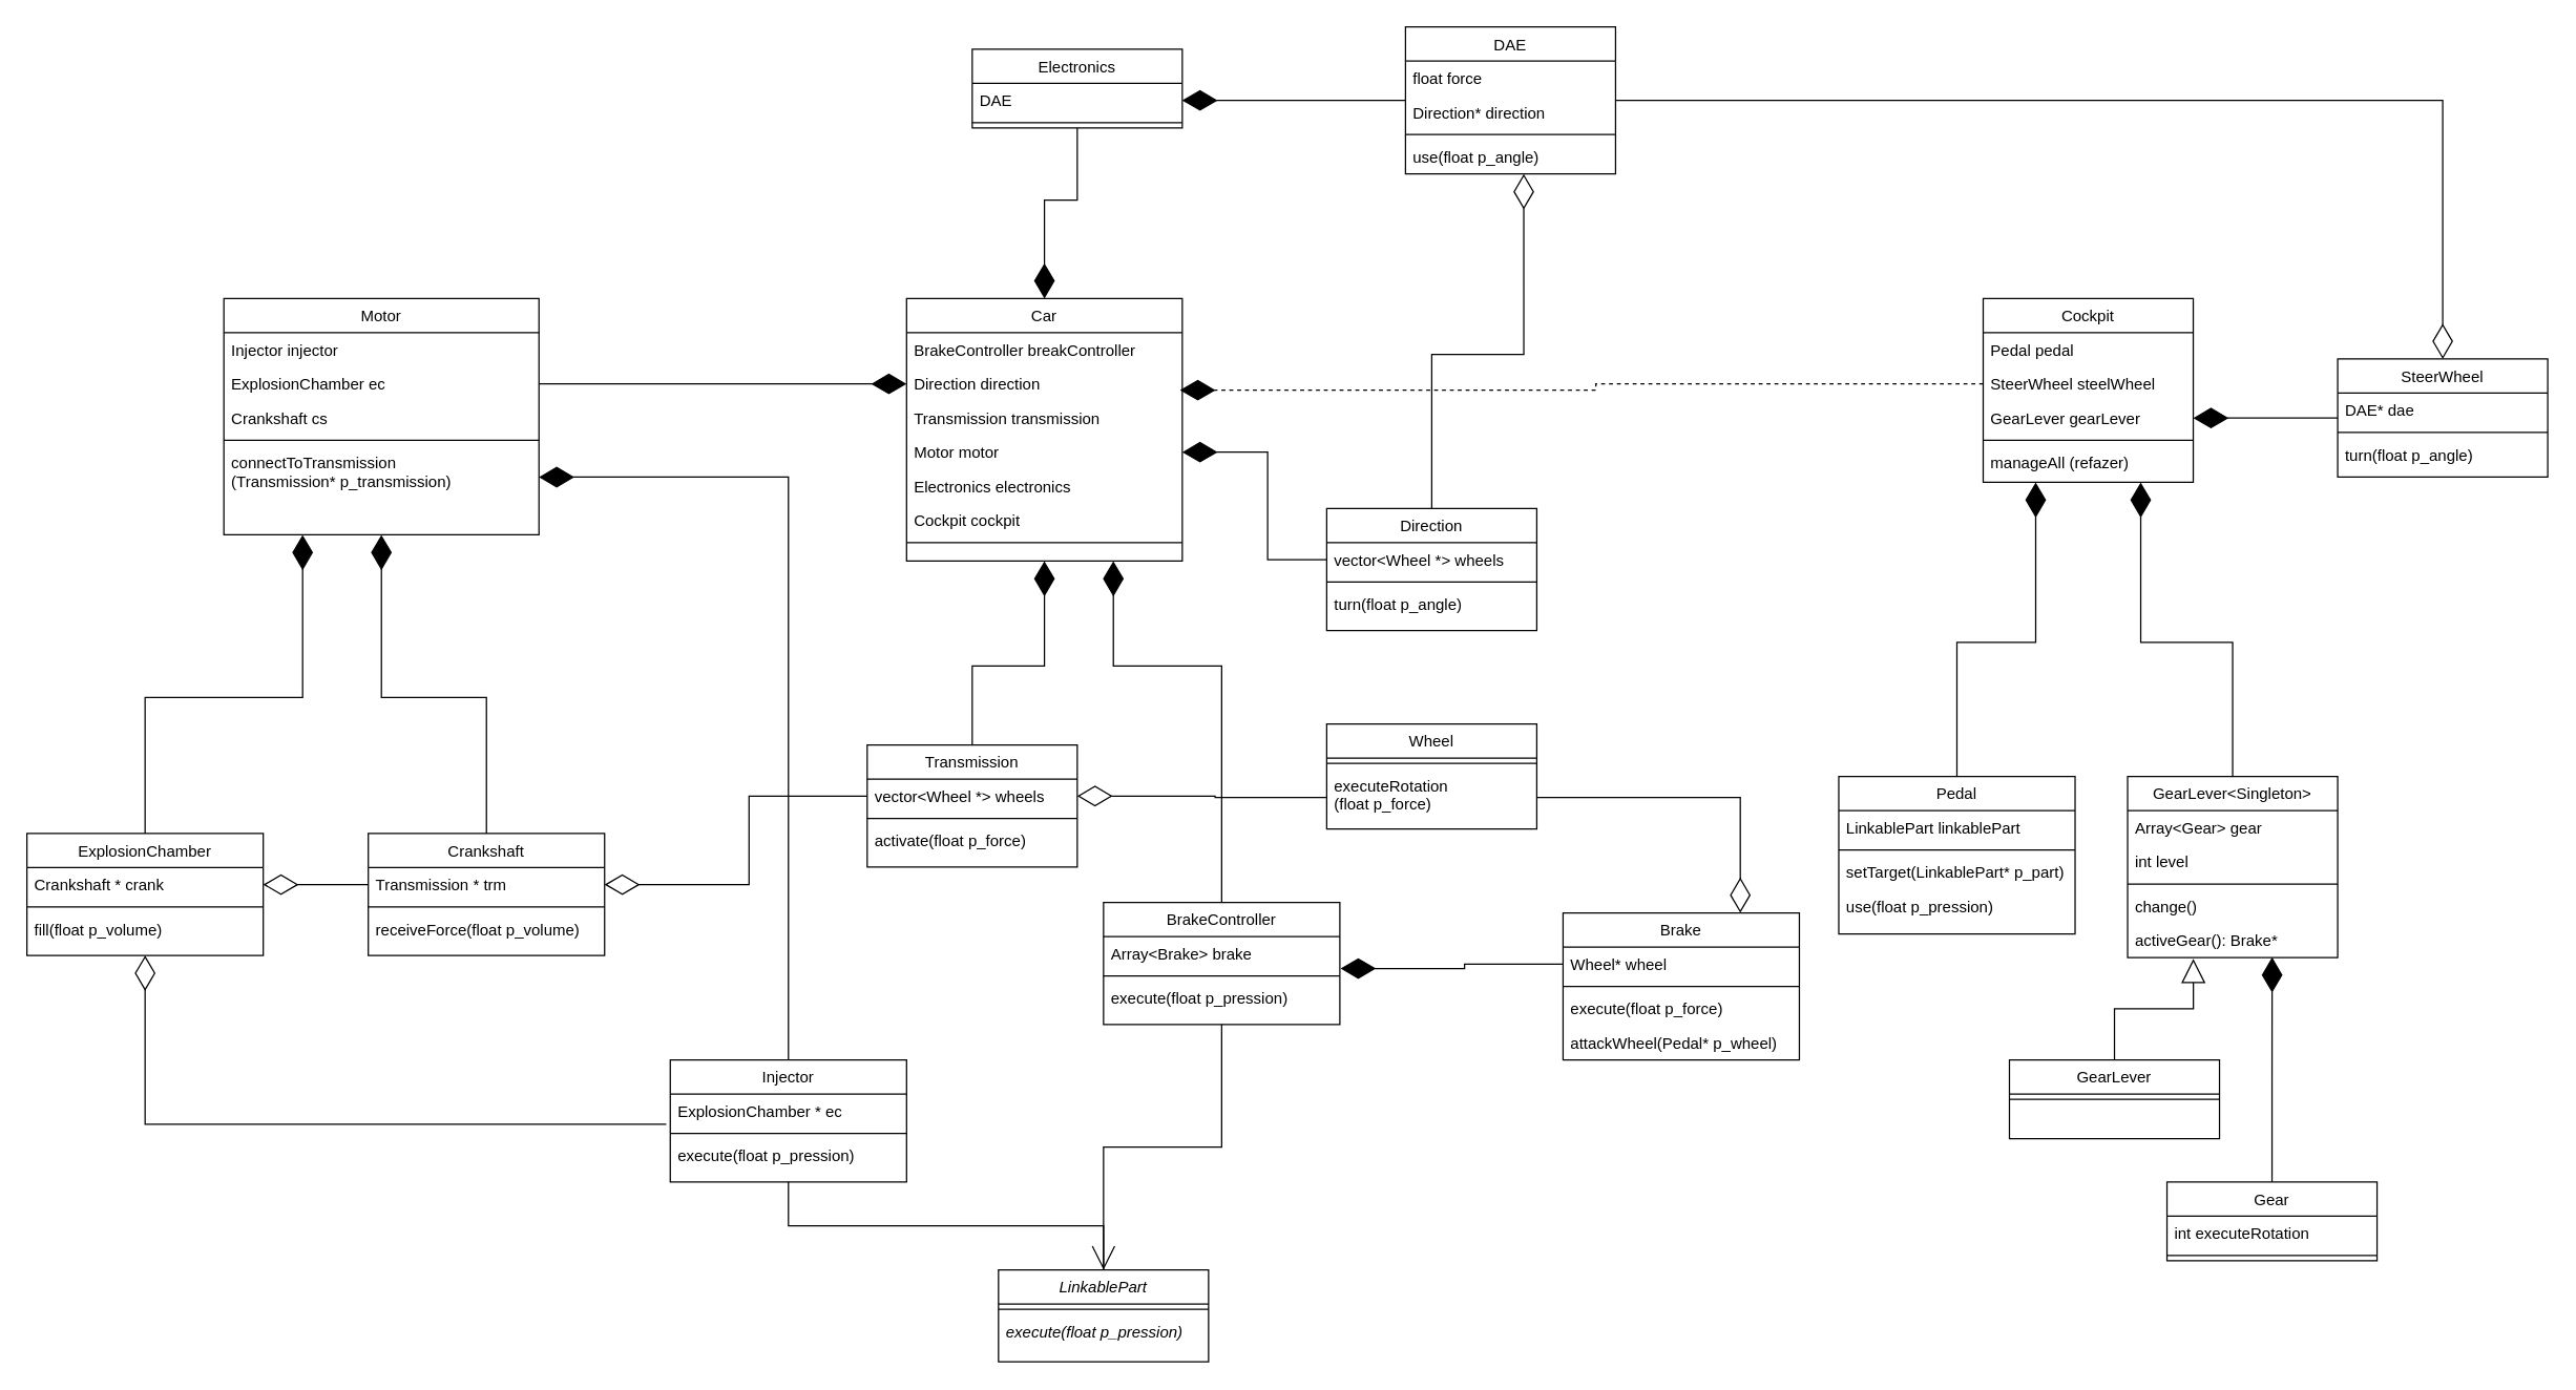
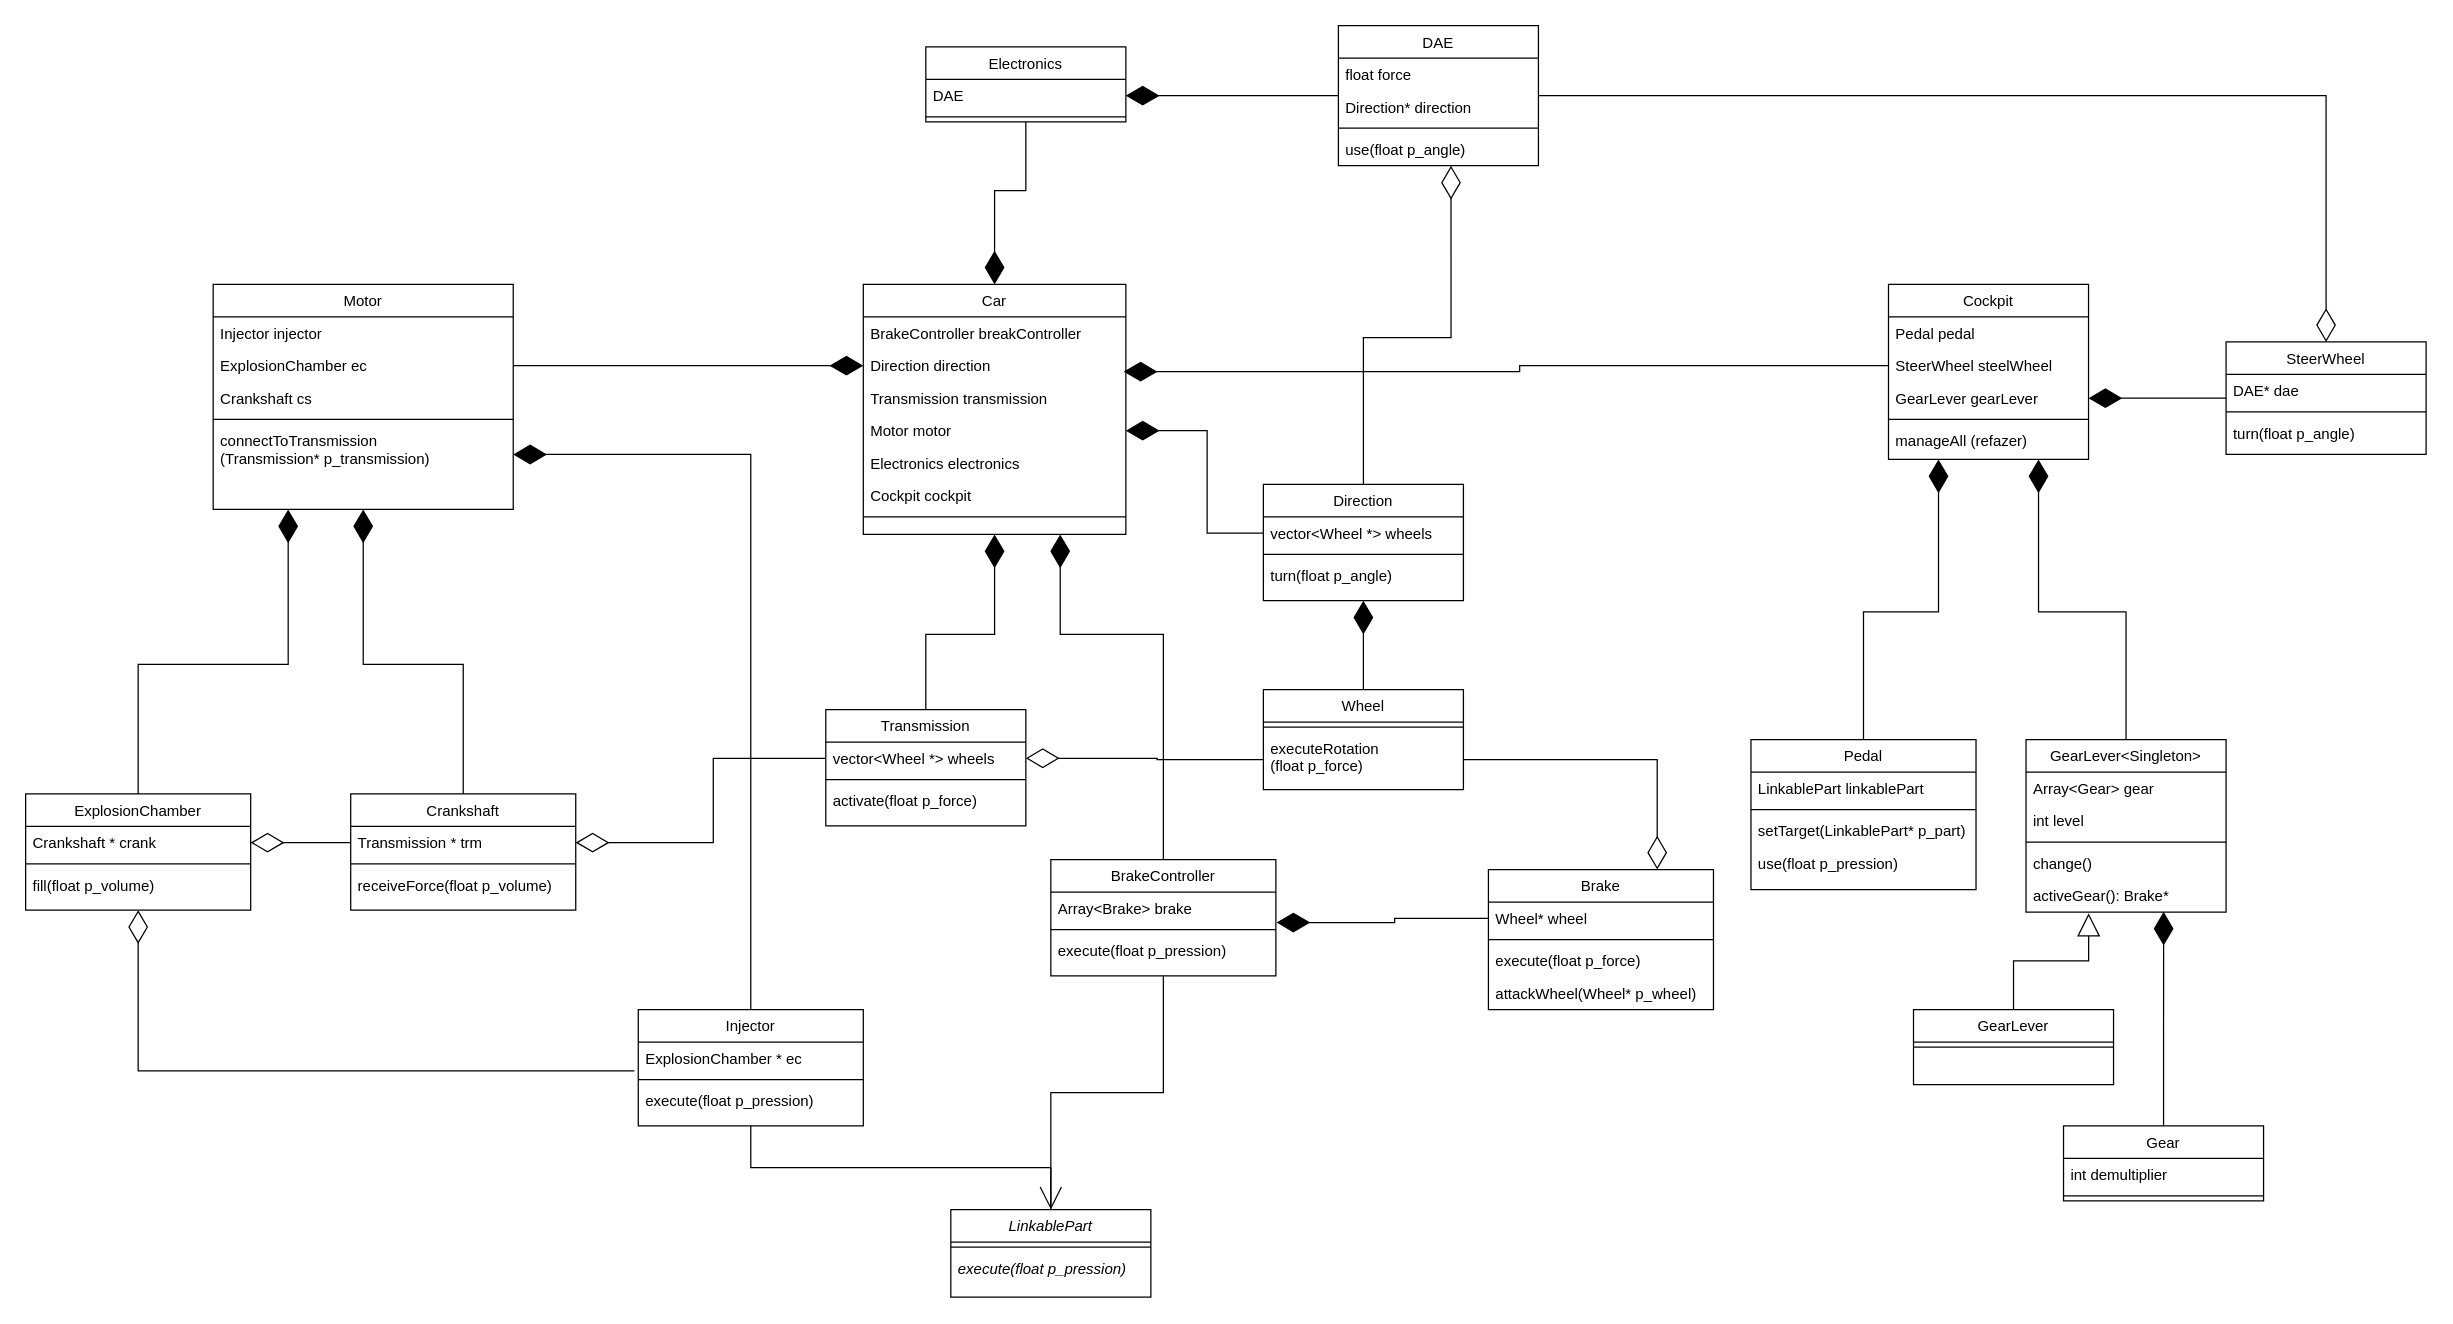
- <mxCell id="87" value="" style="edgeStyle=orthogonalEdgeStyle;rounded=0;orthogonalLoop=1;jettySize=auto;html=1;exitX=0;exitY=0.5;exitDx=0;exitDy=0;endArrow=diamondThin;endFill=1;entryX=0.992;entryY=0.683;entryDx=0;entryDy=0;entryPerimeter=0;endSize=24;dashed=1;" parent="1" source="67" target="48" edge="1"><mxGeometry relative="1" as="geometry"><mxPoint x="1670" y="747" as="sourcePoint" /><mxPoint x="1380" y="457" as="targetPoint" /></mxGeometry></mxCell>
+ <mxCell id="87" value="" style="edgeStyle=orthogonalEdgeStyle;rounded=0;orthogonalLoop=1;jettySize=auto;html=1;exitX=0;exitY=0.5;exitDx=0;exitDy=0;endArrow=diamondThin;endFill=1;entryX=0.992;entryY=0.683;entryDx=0;entryDy=0;entryPerimeter=0;endSize=24;" parent="1" source="67" target="48" edge="1"><mxGeometry relative="1" as="geometry"><mxPoint x="1670" y="747" as="sourcePoint" /><mxPoint x="1380" y="457" as="targetPoint" /></mxGeometry></mxCell>
+ <mxCell id="99" value="" style="edgeStyle=orthogonalEdgeStyle;rounded=0;orthogonalLoop=1;jettySize=auto;html=1;endArrow=diamondThin;endFill=1;exitX=0.5;exitY=0;exitDx=0;exitDy=0;entryX=0.5;entryY=1;entryDx=0;entryDy=0;endSize=24;" parent="1" source="5" target="42" edge="1"><mxGeometry relative="1" as="geometry"><mxPoint x="1060" y="1348" as="sourcePoint" /><mxPoint x="1150" y="514" as="targetPoint" /></mxGeometry></mxCell>
- <mxCell id="79" value="attackWheel(Pedal* p_wheel)" style="text;align=left;verticalAlign=top;spacingLeft=4;spacingRight=4;overflow=hidden;rotatable=0;points=[[0,0.5],[1,0.5]];portConstraint=eastwest;" parent="75" vertex="1"><mxGeometry y="86" width="180" height="26" as="geometry" /></mxCell>
+ <mxCell id="79" value="attackWheel(Wheel* p_wheel)" style="text;align=left;verticalAlign=top;spacingLeft=4;spacingRight=4;overflow=hidden;rotatable=0;points=[[0,0.5],[1,0.5]];portConstraint=eastwest;" parent="75" vertex="1"><mxGeometry y="86" width="180" height="26" as="geometry" /></mxCell>
- <mxCell id="9" value="int executeRotation" style="text;align=left;verticalAlign=top;spacingLeft=4;spacingRight=4;overflow=hidden;rotatable=0;points=[[0,0.5],[1,0.5]];portConstraint=eastwest;" parent="8" vertex="1"><mxGeometry y="26" width="160" height="26" as="geometry" /></mxCell>
+ <mxCell id="9" value="int demultiplier" style="text;align=left;verticalAlign=top;spacingLeft=4;spacingRight=4;overflow=hidden;rotatable=0;points=[[0,0.5],[1,0.5]];portConstraint=eastwest;" parent="8" vertex="1"><mxGeometry y="26" width="160" height="26" as="geometry" /></mxCell>
